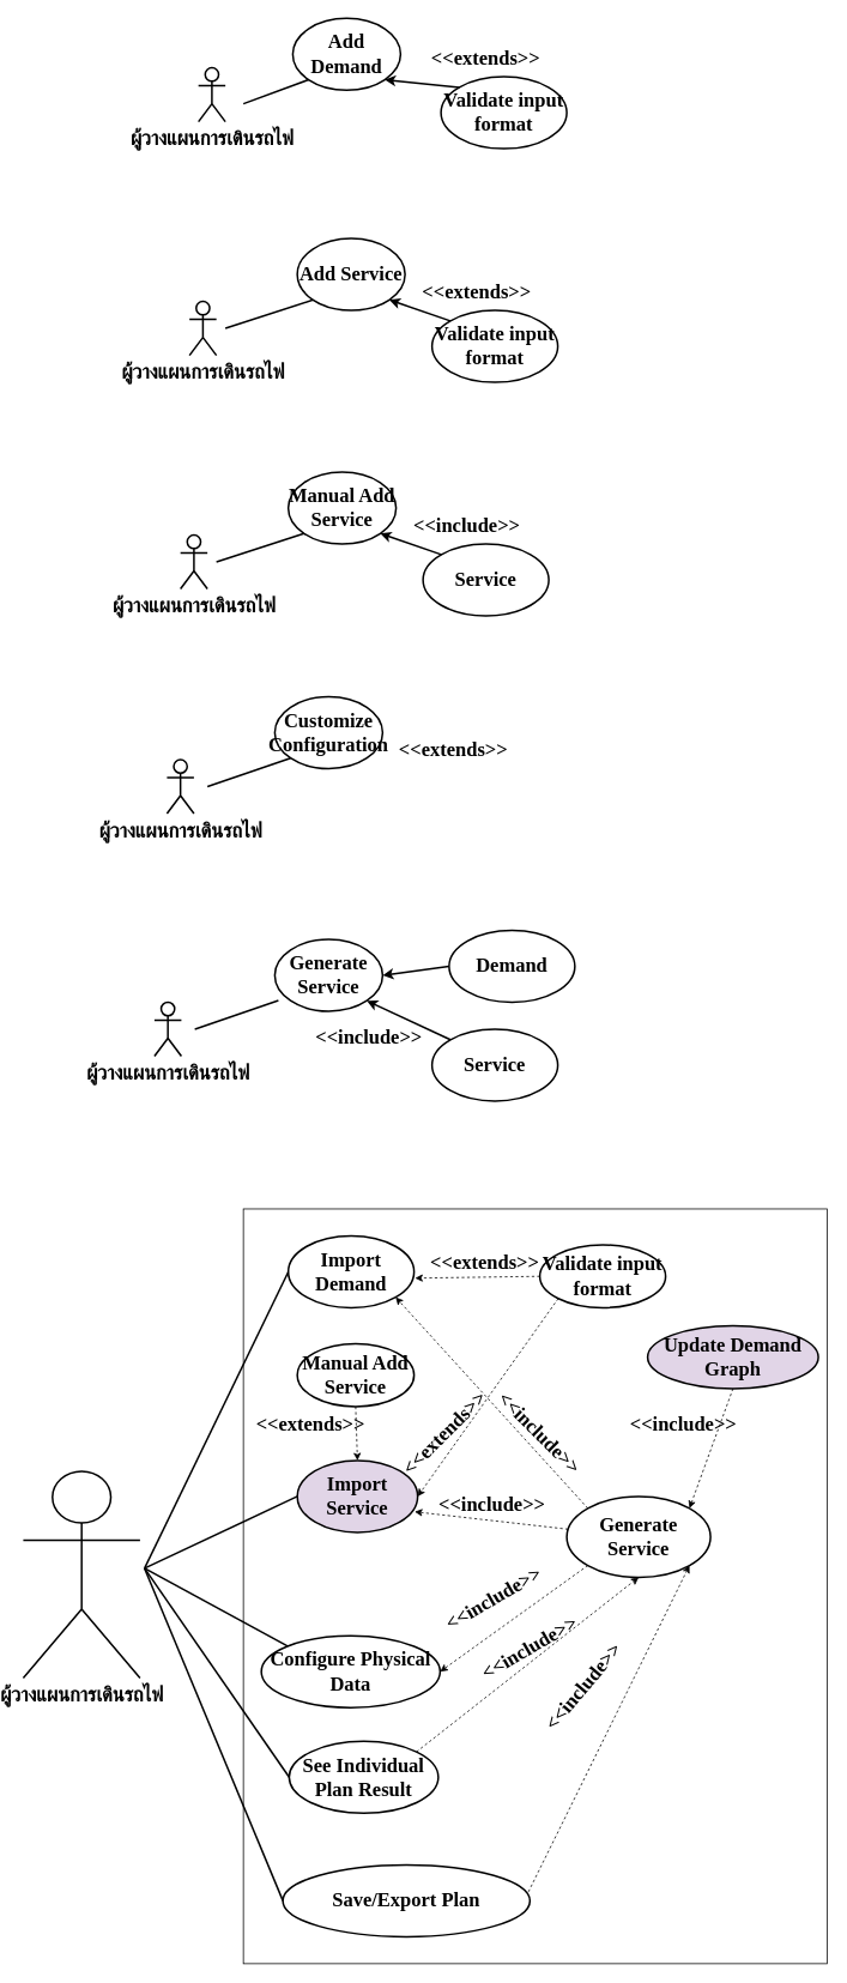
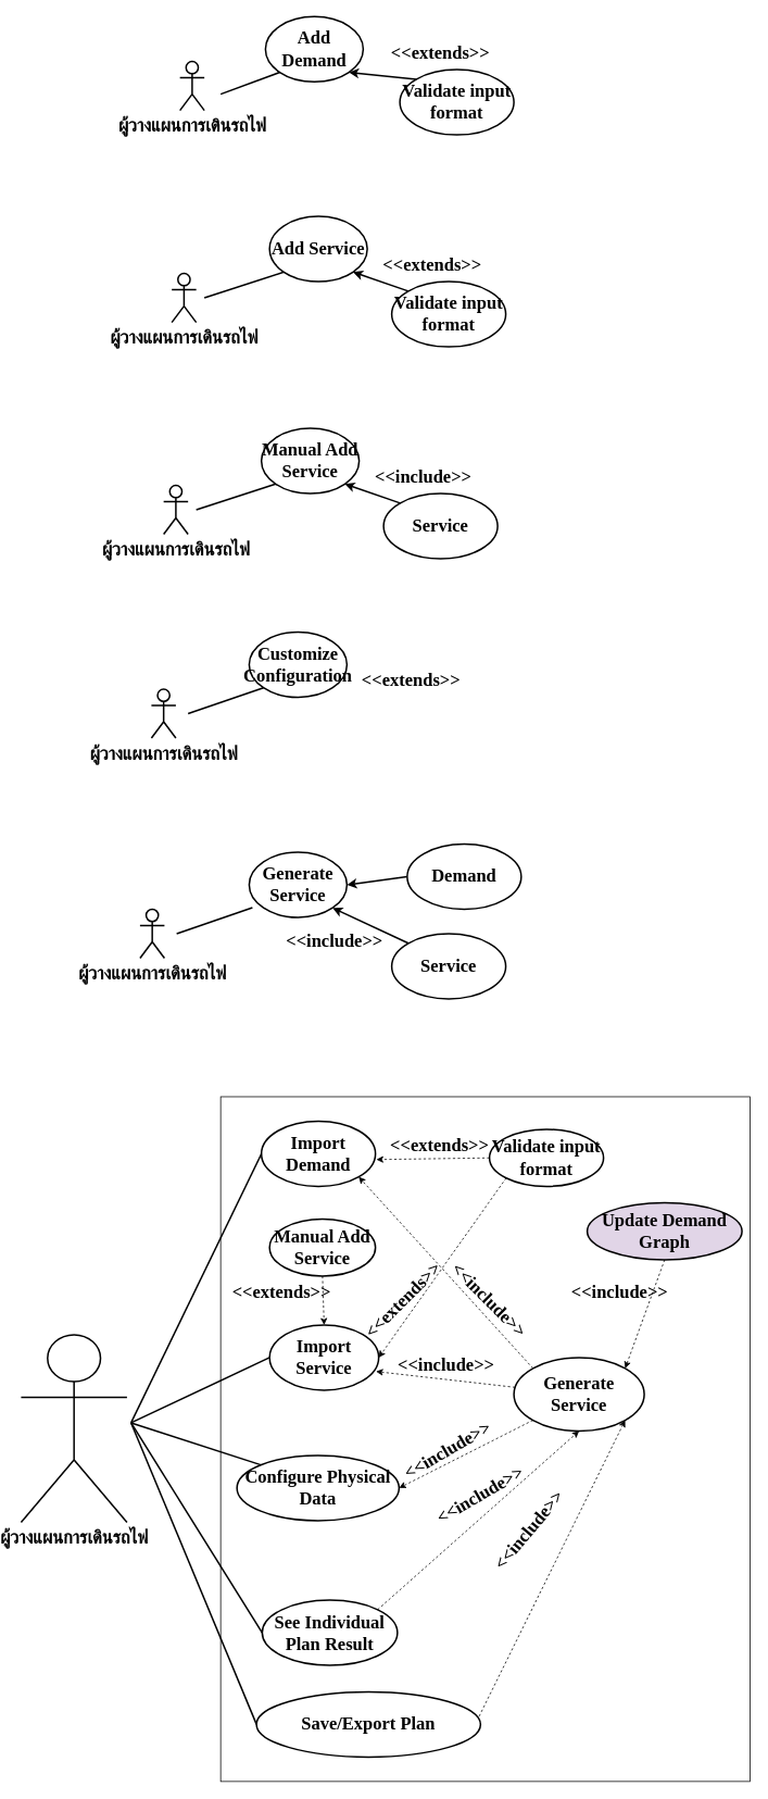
- <mxCell id="34" value="Import Service" style="ellipse;whiteSpace=wrap;html=1;strokeWidth=2;fontFamily=TH Sarabun New;fontSize=22;fontStyle=1;fillColor=#e1d5e7;" parent="1" vertex="1"><mxGeometry x="325" y="1625" width="134" height="80" as="geometry" /></mxCell>
+ <mxCell id="34" value="Import Service" style="ellipse;whiteSpace=wrap;html=1;strokeWidth=2;fontFamily=TH Sarabun New;fontSize=22;fontStyle=1" parent="1" vertex="1"><mxGeometry x="325" y="1625" width="134" height="80" as="geometry" /></mxCell>
- <mxCell id="43" value="Configure Physical Data" style="ellipse;whiteSpace=wrap;html=1;strokeWidth=2;fontFamily=TH Sarabun New;fontSize=22;fontStyle=1" vertex="1" parent="1"><mxGeometry x="285" y="1820" width="199" height="80" as="geometry" /></mxCell>
+ <mxCell id="43" value="Configure Physical Data" style="ellipse;whiteSpace=wrap;html=1;strokeWidth=2;fontFamily=TH Sarabun New;fontSize=22;fontStyle=1" vertex="1" parent="1"><mxGeometry x="285" y="1785" width="199" height="80" as="geometry" /></mxCell>
- <mxCell id="56" value="See Individual Plan Result" style="ellipse;whiteSpace=wrap;html=1;strokeWidth=2;fontFamily=TH Sarabun New;fontSize=22;fontStyle=1" vertex="1" parent="1"><mxGeometry x="316" y="1937.5" width="166" height="80" as="geometry" /></mxCell>
+ <mxCell id="56" value="See Individual Plan Result" style="ellipse;whiteSpace=wrap;html=1;strokeWidth=2;fontFamily=TH Sarabun New;fontSize=22;fontStyle=1" vertex="1" parent="1"><mxGeometry x="316" y="1962.5" width="166" height="80" as="geometry" /></mxCell>
